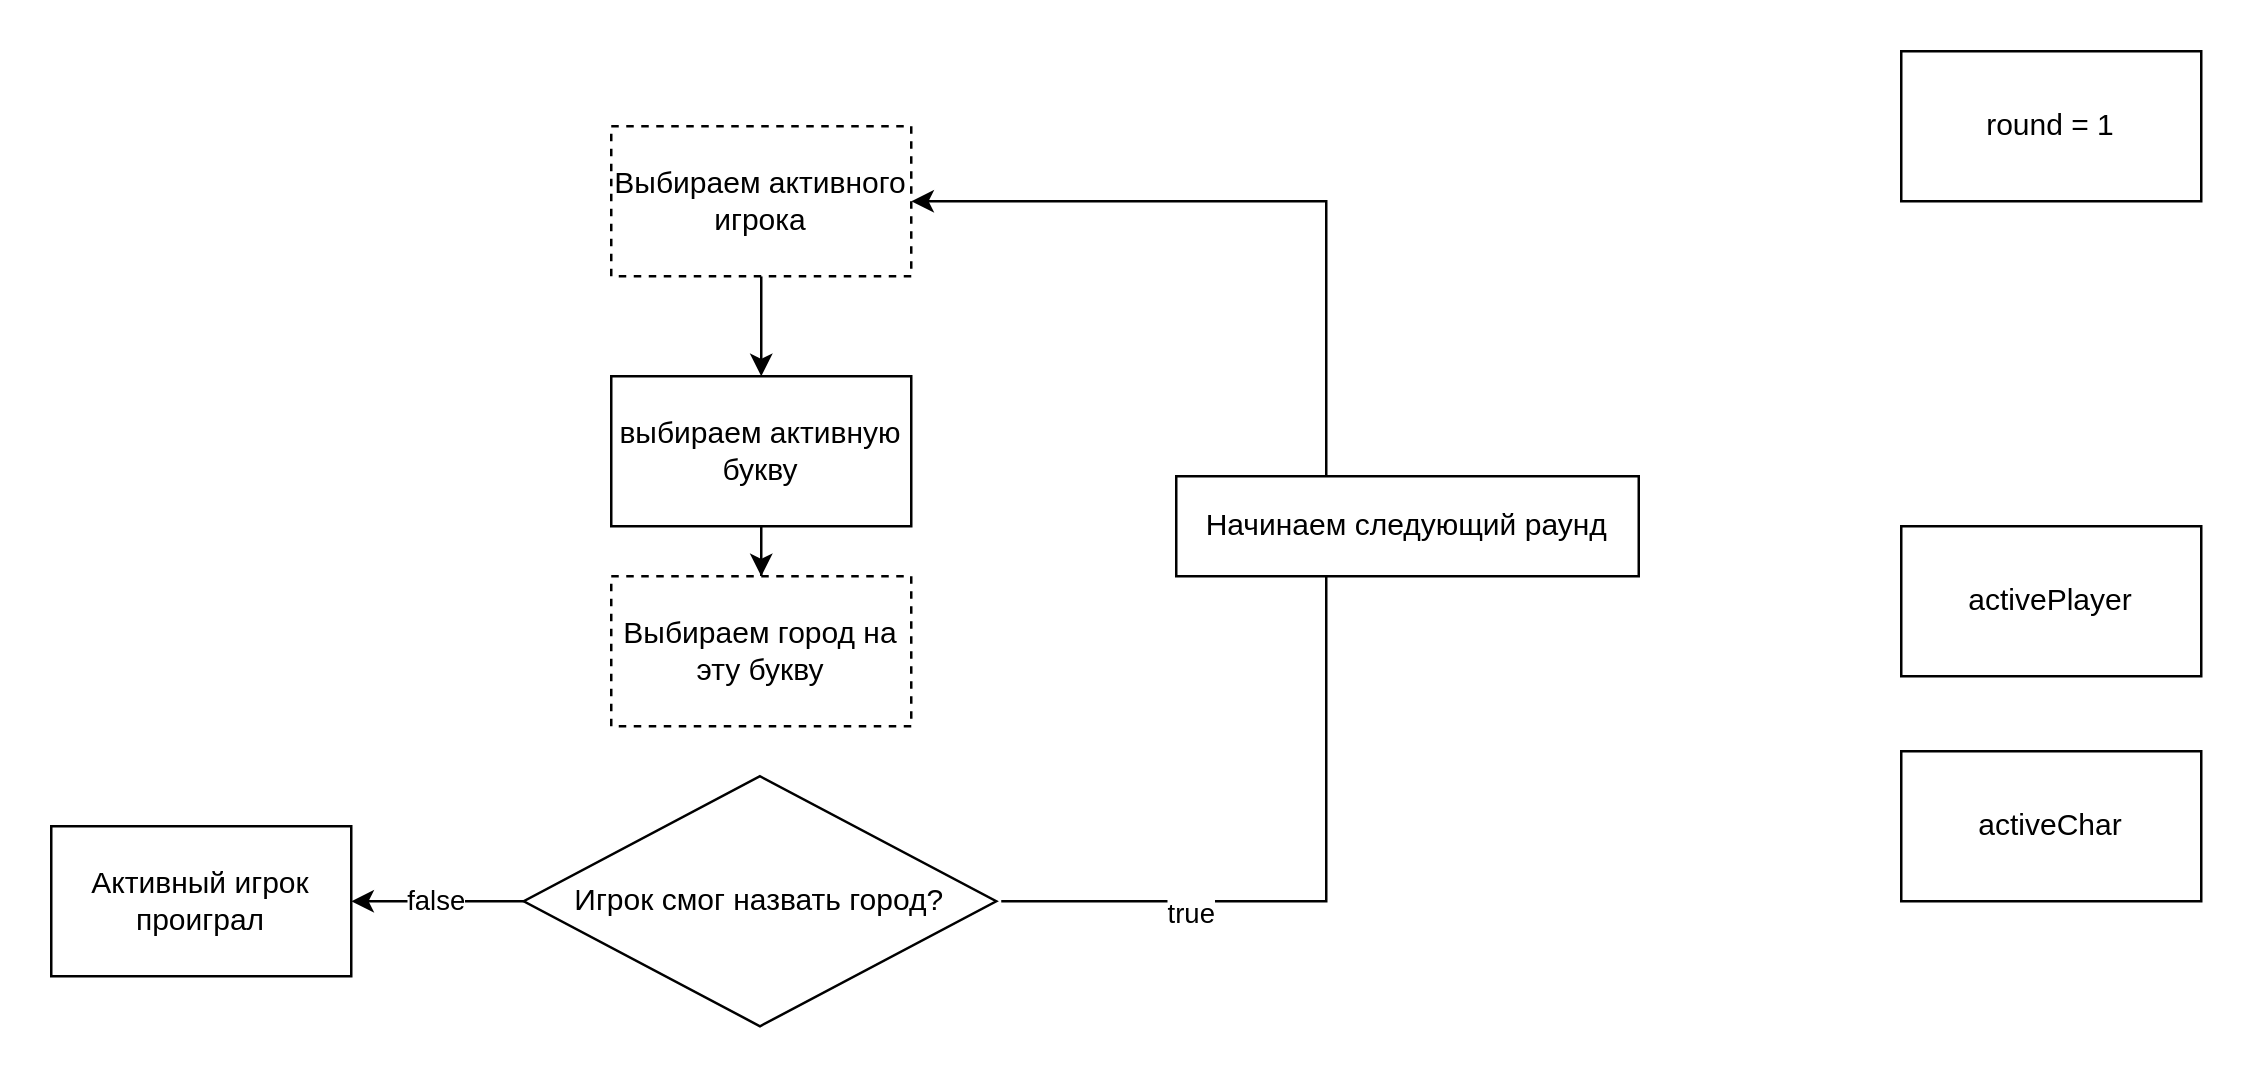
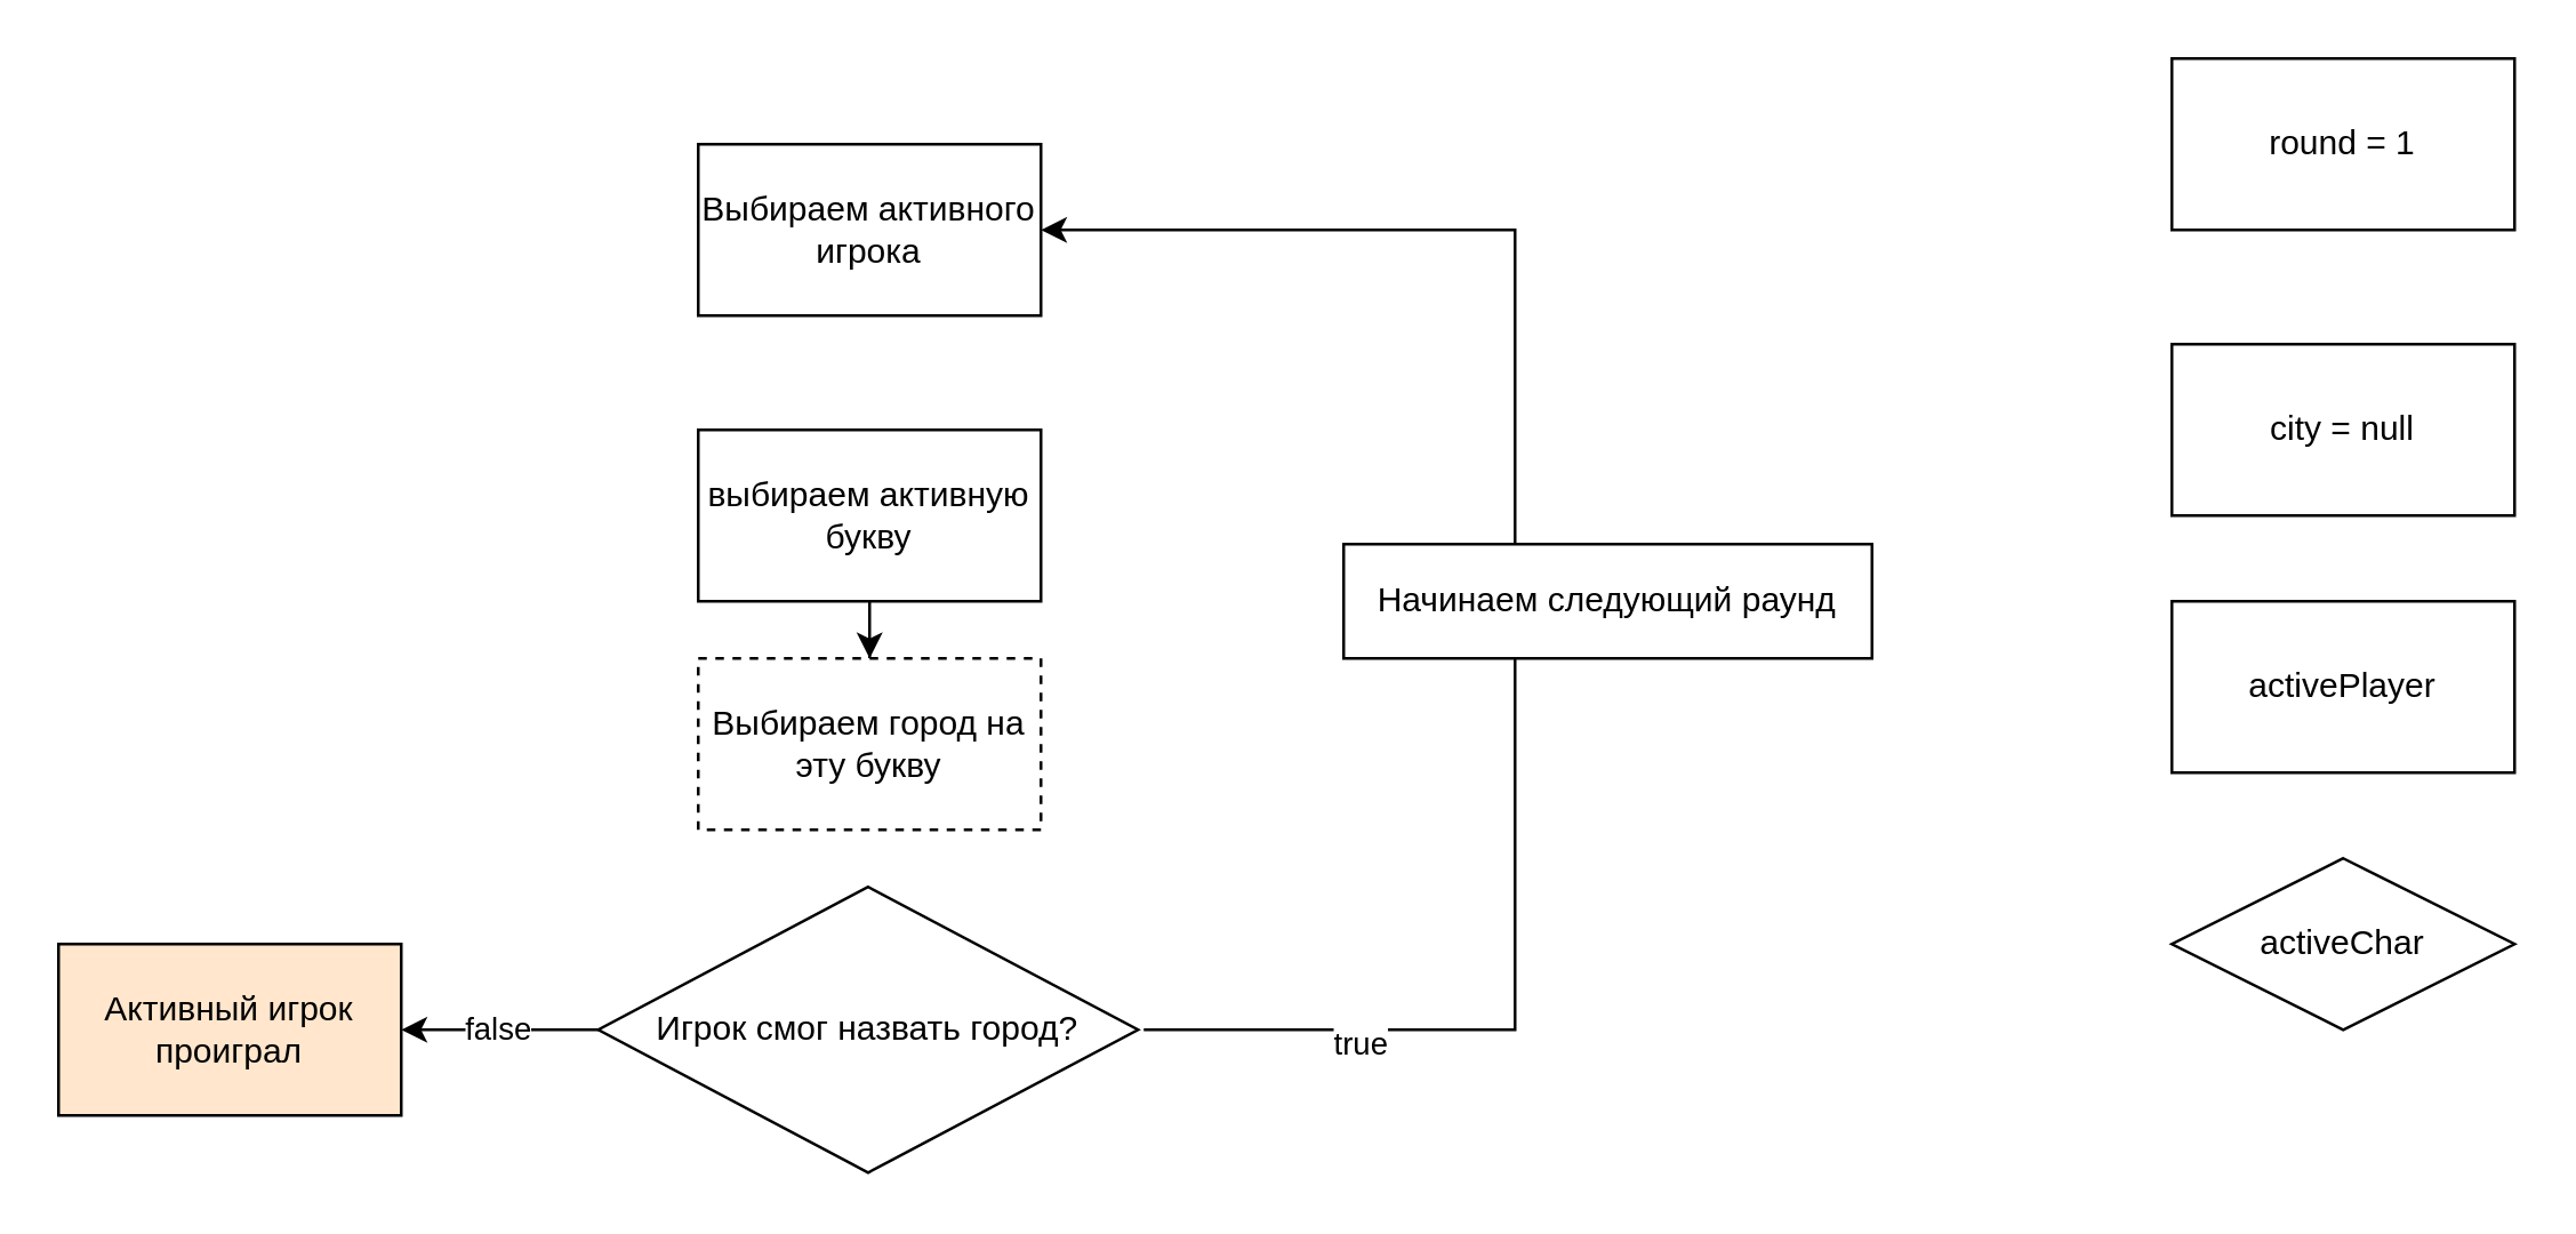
- <mxCell id="3" value="Выбираем активного игрока" style="rounded=0;whiteSpace=wrap;html=1;dashed=1;" vertex="1" parent="1"><mxGeometry x="244" y="50" width="120" height="60" as="geometry" /></mxCell>
+ <mxCell id="3" value="Выбираем активного игрока" style="rounded=0;whiteSpace=wrap;html=1;" vertex="1" parent="1"><mxGeometry x="244" y="50" width="120" height="60" as="geometry" /></mxCell>
- <mxCell id="2" value="" style="edgeStyle=orthogonalEdgeStyle;rounded=0;orthogonalLoop=1;jettySize=auto;html=1;" edge="1" parent="1" source="3" target="5"><mxGeometry relative="1" as="geometry" /></mxCell>
+ <mxCell id="14" value="city = null" style="rounded=0;whiteSpace=wrap;html=1;" vertex="1" parent="1"><mxGeometry x="760" y="120" width="120" height="60" as="geometry" /></mxCell>
- <mxCell id="16" value="activeChar" style="rounded=0;whiteSpace=wrap;html=1;" vertex="1" parent="1"><mxGeometry x="760" y="300" width="120" height="60" as="geometry" /></mxCell>
+ <mxCell id="16" value="activeChar" style="rhombus;whiteSpace=wrap;html=1;" vertex="1" parent="1"><mxGeometry x="760" y="300" width="120" height="60" as="geometry" /></mxCell>
- <mxCell id="11" value="Активный игрок проиграл" style="whiteSpace=wrap;html=1;" vertex="1" parent="1"><mxGeometry x="20" y="330" width="120" height="60" as="geometry" /></mxCell>
+ <mxCell id="11" value="Активный игрок проиграл" style="whiteSpace=wrap;html=1;fillColor=#ffe6cc;" vertex="1" parent="1"><mxGeometry x="20" y="330" width="120" height="60" as="geometry" /></mxCell>
